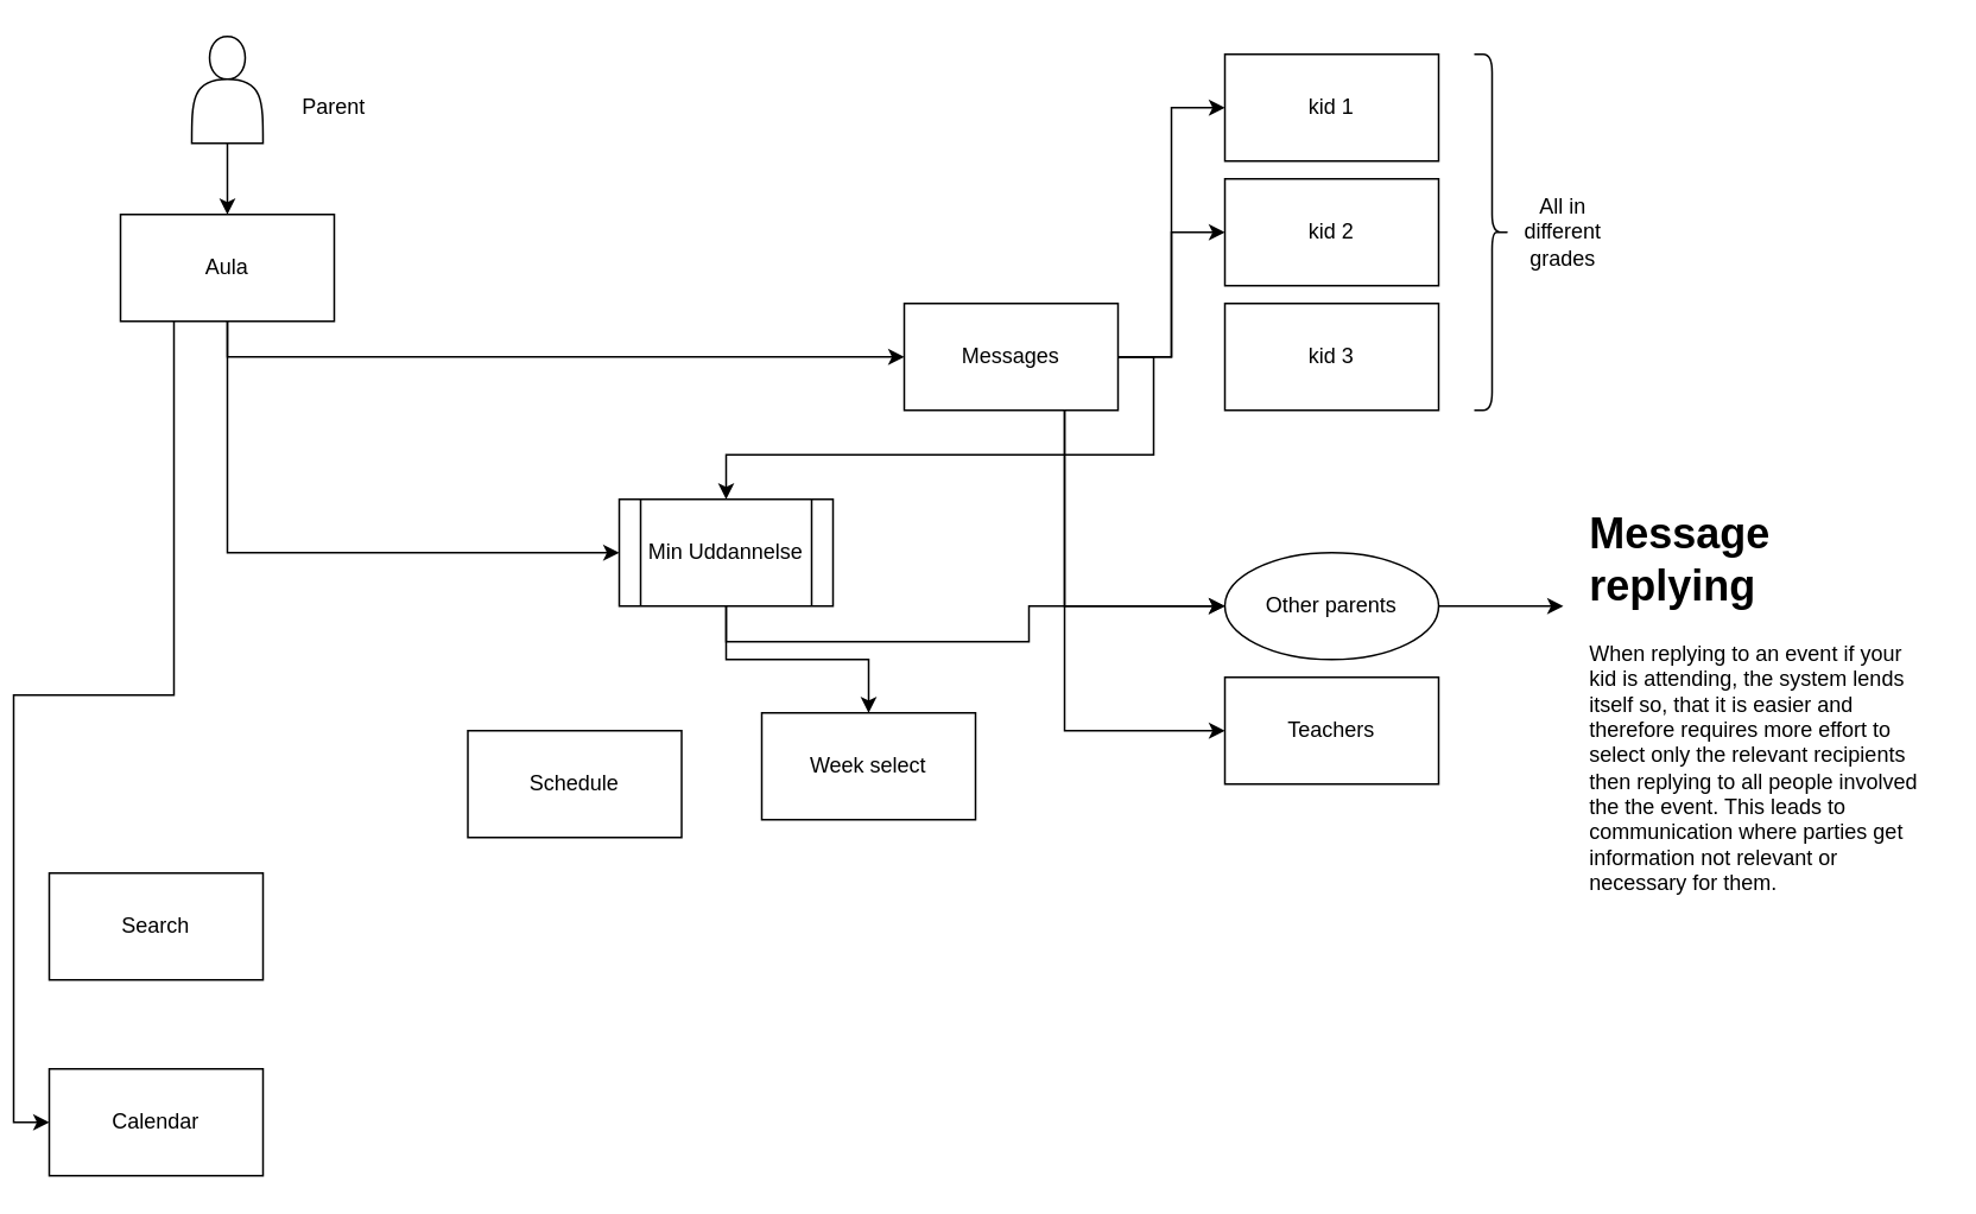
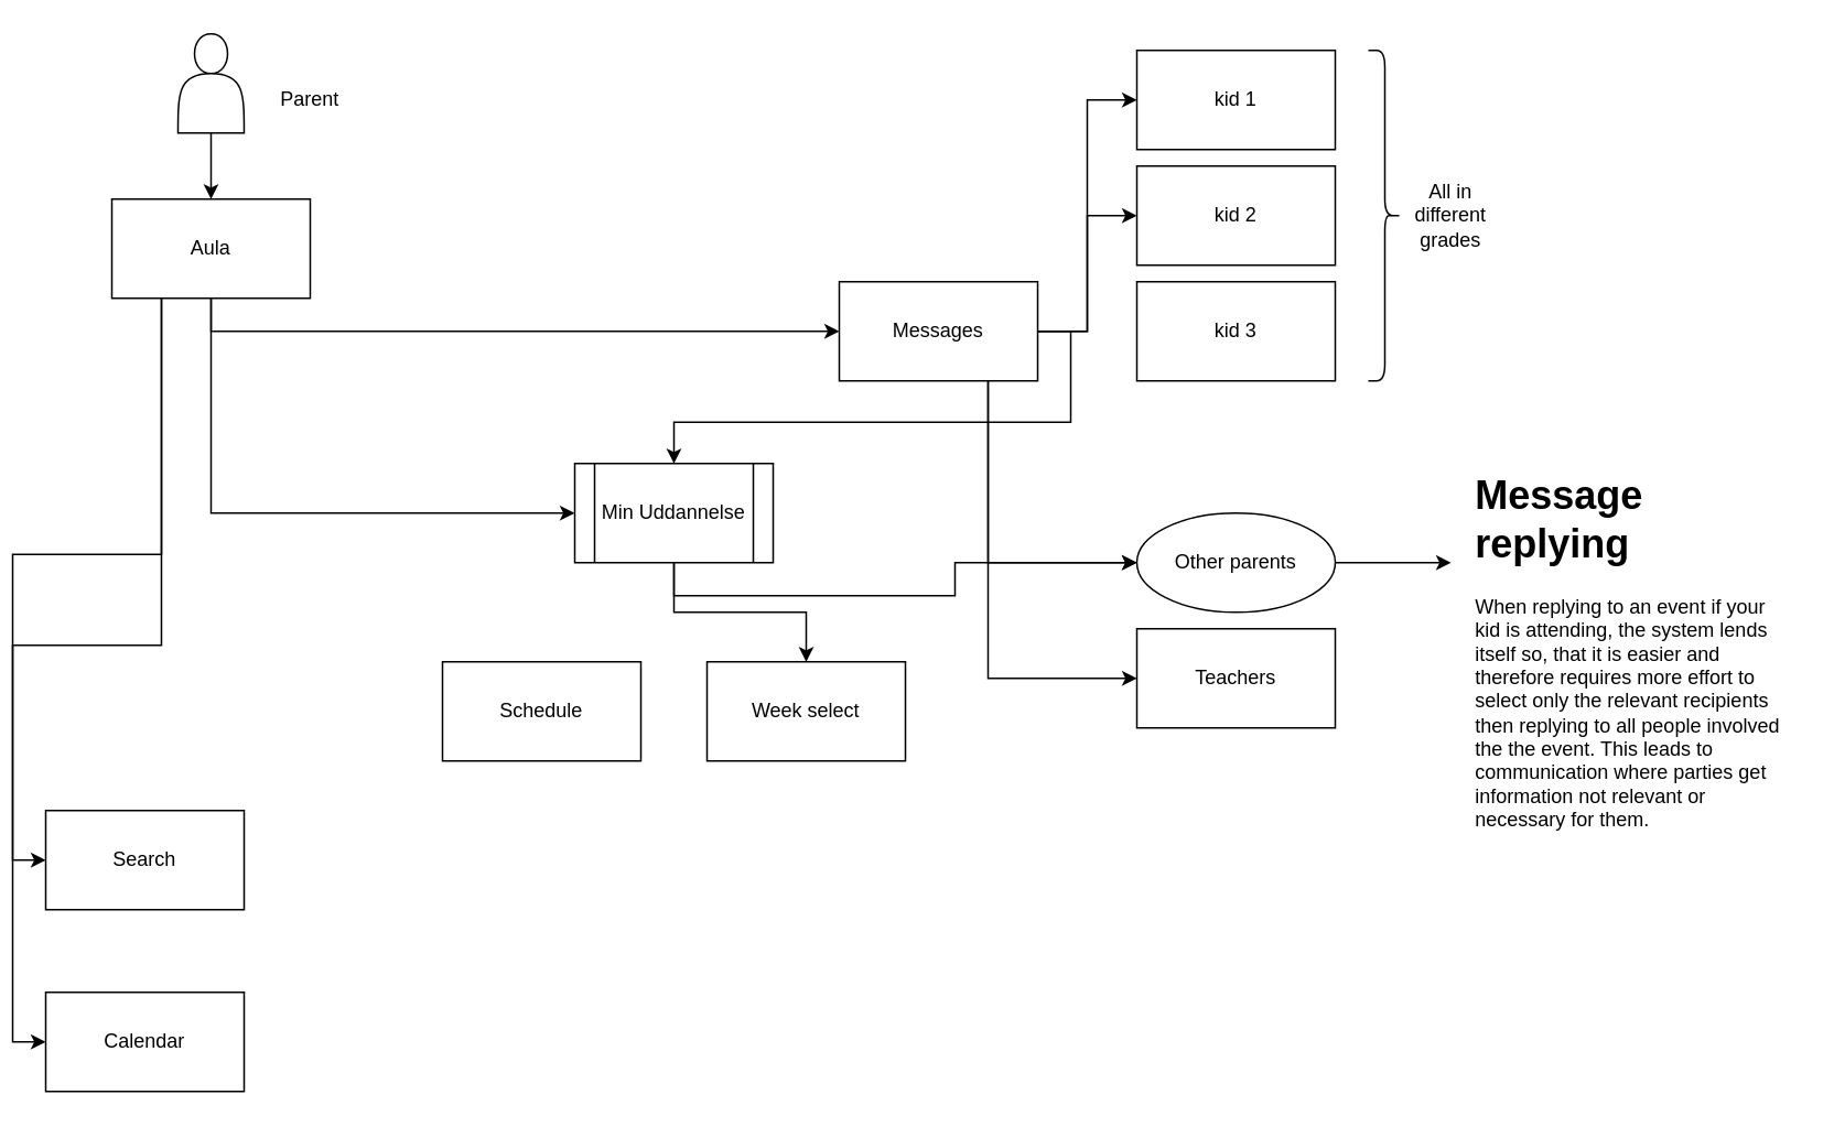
+ <mxCell id="4" style="edgeStyle=orthogonalEdgeStyle;rounded=0;orthogonalLoop=1;jettySize=auto;html=1;exitX=0.25;exitY=1;exitDx=0;exitDy=0;entryX=0;entryY=0.5;entryDx=0;entryDy=0;" edge="1" parent="1" source="6" target="31"><mxGeometry relative="1" as="geometry" /></mxCell>
- <mxCell id="30" value="Schedule" style="rounded=0;whiteSpace=wrap;html=1;" vertex="1" parent="1"><mxGeometry x="255" y="410" width="120" height="60" as="geometry" /></mxCell>
+ <mxCell id="30" value="Schedule" style="rounded=0;whiteSpace=wrap;html=1;" vertex="1" parent="1"><mxGeometry x="260" y="400" width="120" height="60" as="geometry" /></mxCell>
